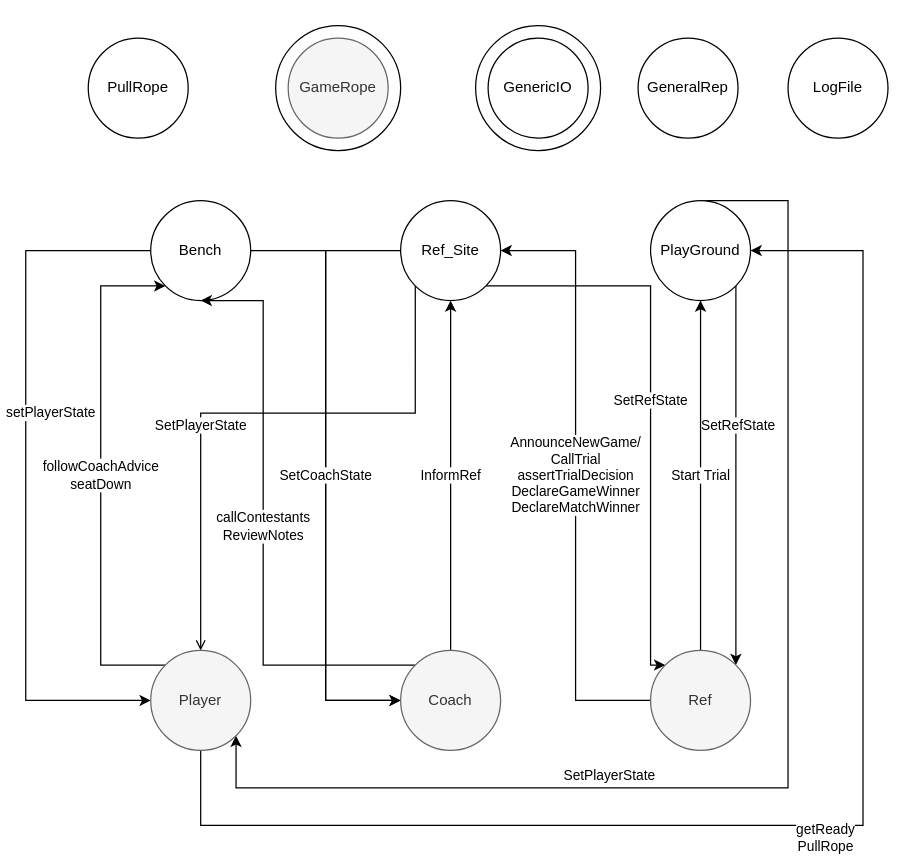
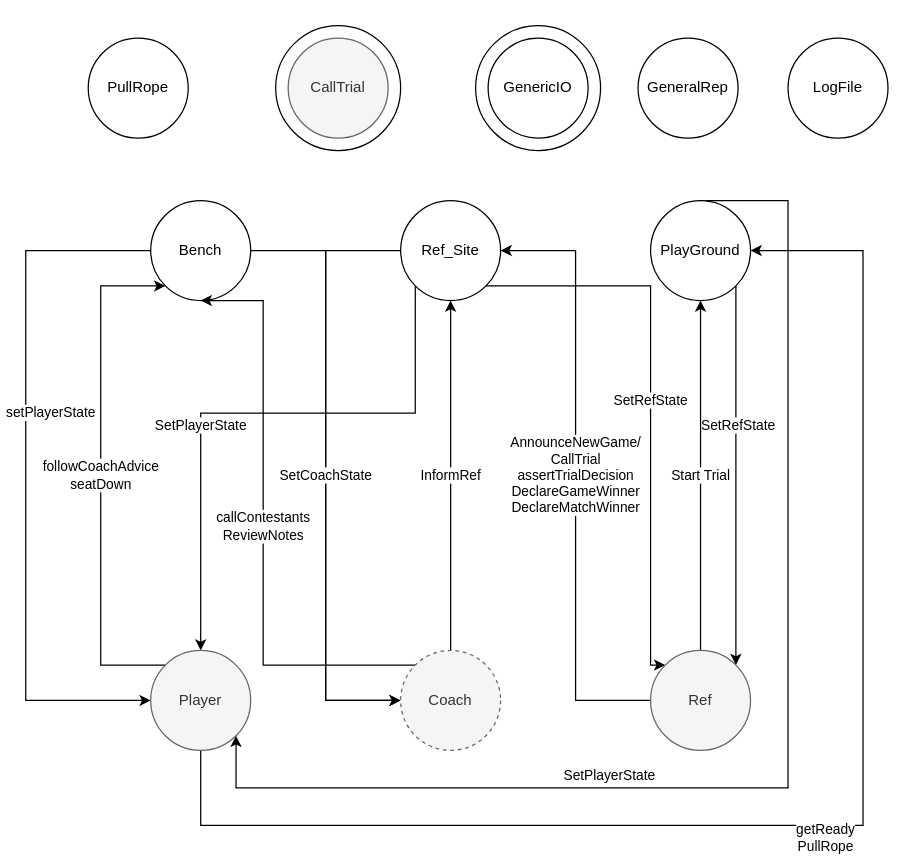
- <mxCell id="24" value="GameRope" style="ellipse;whiteSpace=wrap;html=1;aspect=fixed;fillColor=#f5f5f5;fontColor=#333333;strokeColor=#666666;" vertex="1" parent="1"><mxGeometry x="230" y="30" width="80" height="80" as="geometry" /></mxCell>
+ <mxCell id="24" value="CallTrial" style="ellipse;whiteSpace=wrap;html=1;aspect=fixed;fillColor=#f5f5f5;fontColor=#333333;strokeColor=#666666;" vertex="1" parent="1"><mxGeometry x="230" y="30" width="80" height="80" as="geometry" /></mxCell>
- <mxCell id="11" value="SetPlayerState" style="edgeStyle=orthogonalEdgeStyle;rounded=0;orthogonalLoop=1;jettySize=auto;html=1;exitX=0;exitY=1;exitDx=0;exitDy=0;entryX=0.5;entryY=0;entryDx=0;entryDy=0;endArrow=open;" edge="1" parent="1" source="13" target="16"><mxGeometry x="0.223" relative="1" as="geometry"><Array as="points"><mxPoint x="332" y="330" /><mxPoint x="160" y="330" /></Array><mxPoint as="offset" /></mxGeometry></mxCell>
+ <mxCell id="11" value="SetPlayerState" style="edgeStyle=orthogonalEdgeStyle;rounded=0;orthogonalLoop=1;jettySize=auto;html=1;exitX=0;exitY=1;exitDx=0;exitDy=0;entryX=0.5;entryY=0;entryDx=0;entryDy=0;" edge="1" parent="1" source="13" target="16"><mxGeometry x="0.223" relative="1" as="geometry"><Array as="points"><mxPoint x="332" y="330" /><mxPoint x="160" y="330" /></Array><mxPoint as="offset" /></mxGeometry></mxCell>
- <mxCell id="22" value="Coach" style="ellipse;whiteSpace=wrap;html=1;aspect=fixed;fillColor=#f5f5f5;fontColor=#333333;strokeColor=#666666;" vertex="1" parent="1"><mxGeometry x="320" y="520" width="80" height="80" as="geometry" /></mxCell>
+ <mxCell id="22" value="Coach" style="ellipse;whiteSpace=wrap;html=1;aspect=fixed;fillColor=#f5f5f5;fontColor=#333333;strokeColor=#666666;dashed=1;" vertex="1" parent="1"><mxGeometry x="320" y="520" width="80" height="80" as="geometry" /></mxCell>
